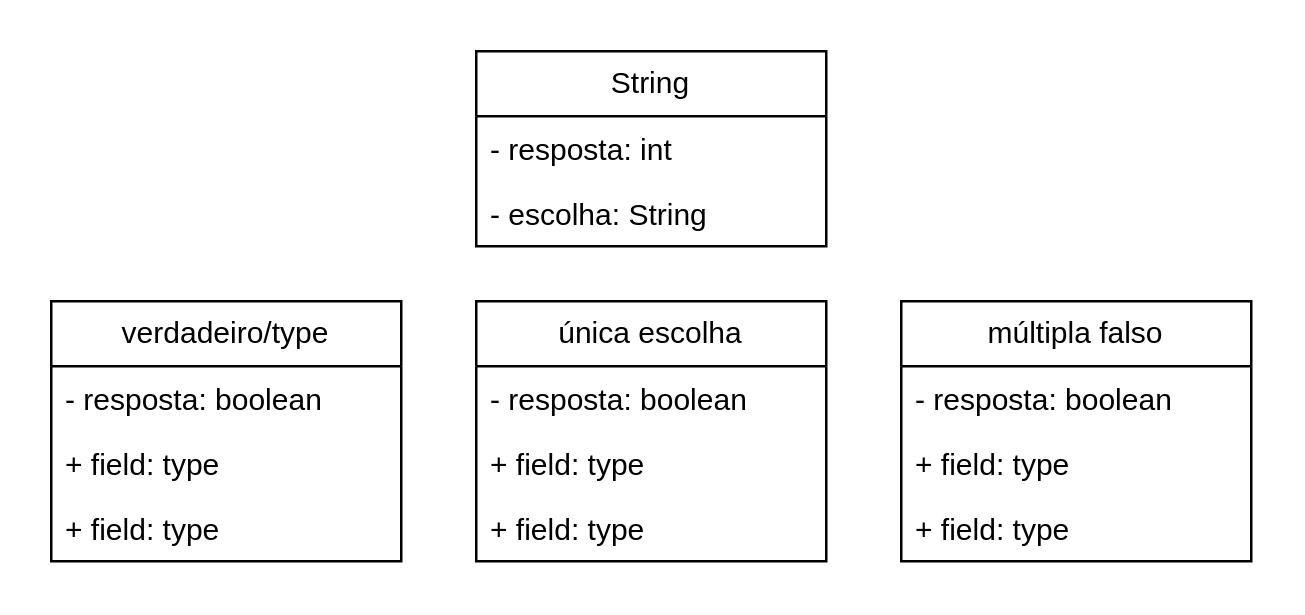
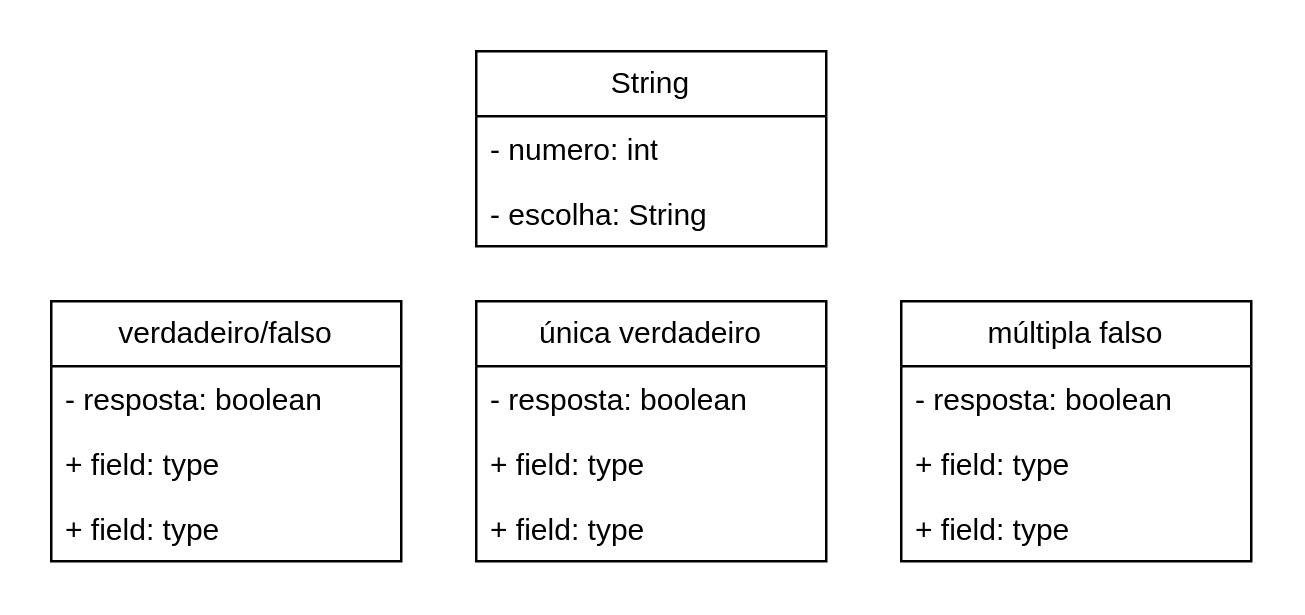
- <mxCell id="3" value="- resposta: int" style="text;strokeColor=none;fillColor=none;align=left;verticalAlign=top;spacingLeft=4;spacingRight=4;overflow=hidden;rotatable=0;points=[[0,0.5],[1,0.5]];portConstraint=eastwest;whiteSpace=wrap;html=1;" vertex="1" parent="2"><mxGeometry y="26" width="140" height="26" as="geometry" /></mxCell>
+ <mxCell id="3" value="- numero: int" style="text;strokeColor=none;fillColor=none;align=left;verticalAlign=top;spacingLeft=4;spacingRight=4;overflow=hidden;rotatable=0;points=[[0,0.5],[1,0.5]];portConstraint=eastwest;whiteSpace=wrap;html=1;" vertex="1" parent="2"><mxGeometry y="26" width="140" height="26" as="geometry" /></mxCell>
- <mxCell id="5" value="verdadeiro/type" style="swimlane;fontStyle=0;childLayout=stackLayout;horizontal=1;startSize=26;fillColor=none;horizontalStack=0;resizeParent=1;resizeParentMax=0;resizeLast=0;collapsible=1;marginBottom=0;whiteSpace=wrap;html=1;" vertex="1" parent="1"><mxGeometry x="20" y="120" width="140" height="104" as="geometry" /></mxCell>
+ <mxCell id="5" value="verdadeiro/falso" style="swimlane;fontStyle=0;childLayout=stackLayout;horizontal=1;startSize=26;fillColor=none;horizontalStack=0;resizeParent=1;resizeParentMax=0;resizeLast=0;collapsible=1;marginBottom=0;whiteSpace=wrap;html=1;" vertex="1" parent="1"><mxGeometry x="20" y="120" width="140" height="104" as="geometry" /></mxCell>
- <mxCell id="9" value="única escolha" style="swimlane;fontStyle=0;childLayout=stackLayout;horizontal=1;startSize=26;fillColor=none;horizontalStack=0;resizeParent=1;resizeParentMax=0;resizeLast=0;collapsible=1;marginBottom=0;whiteSpace=wrap;html=1;" vertex="1" parent="1"><mxGeometry x="190" y="120" width="140" height="104" as="geometry" /></mxCell>
+ <mxCell id="9" value="única verdadeiro" style="swimlane;fontStyle=0;childLayout=stackLayout;horizontal=1;startSize=26;fillColor=none;horizontalStack=0;resizeParent=1;resizeParentMax=0;resizeLast=0;collapsible=1;marginBottom=0;whiteSpace=wrap;html=1;" vertex="1" parent="1"><mxGeometry x="190" y="120" width="140" height="104" as="geometry" /></mxCell>
